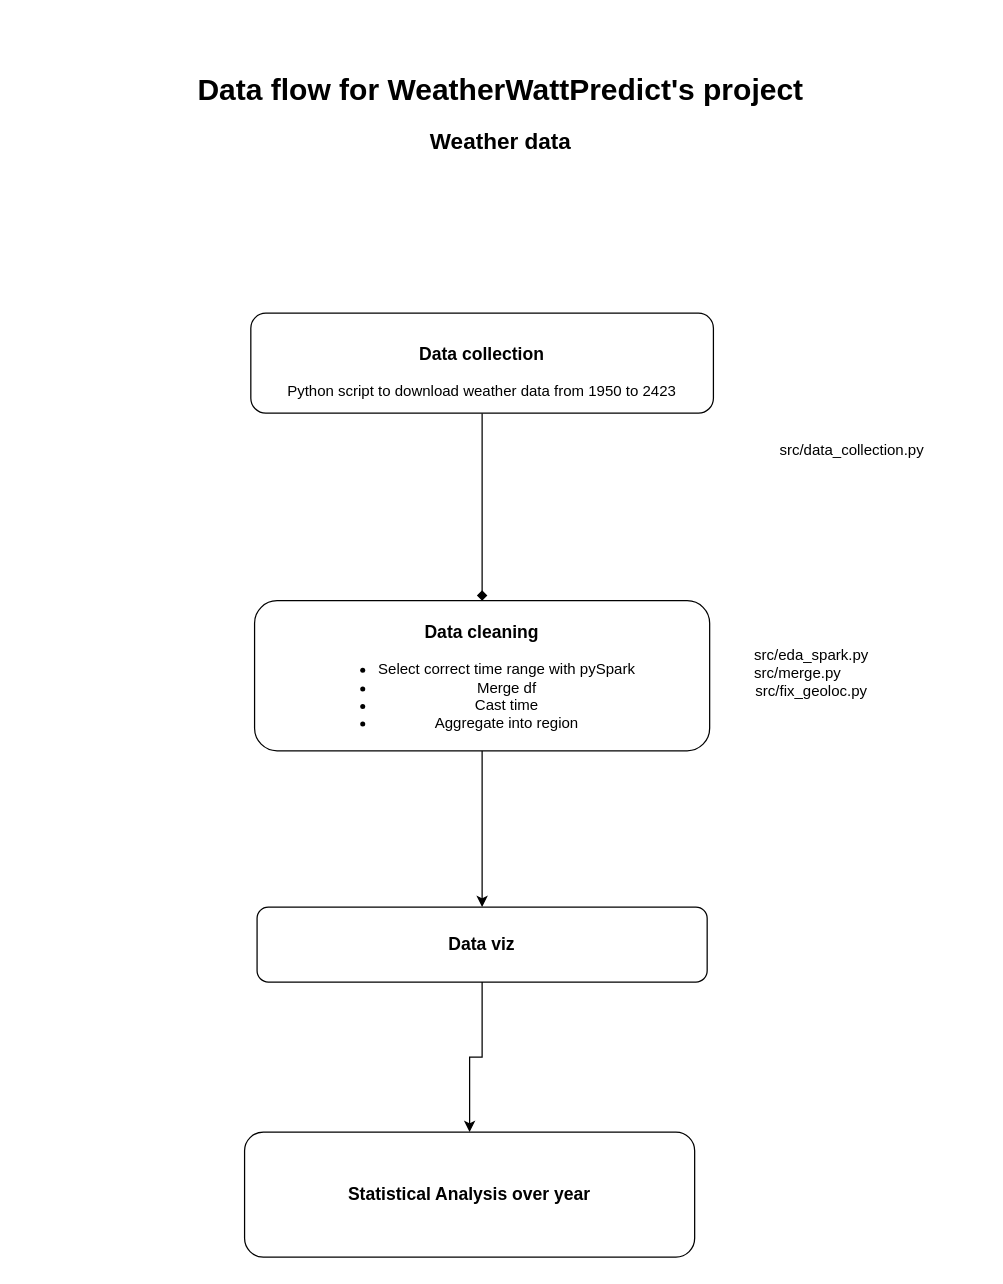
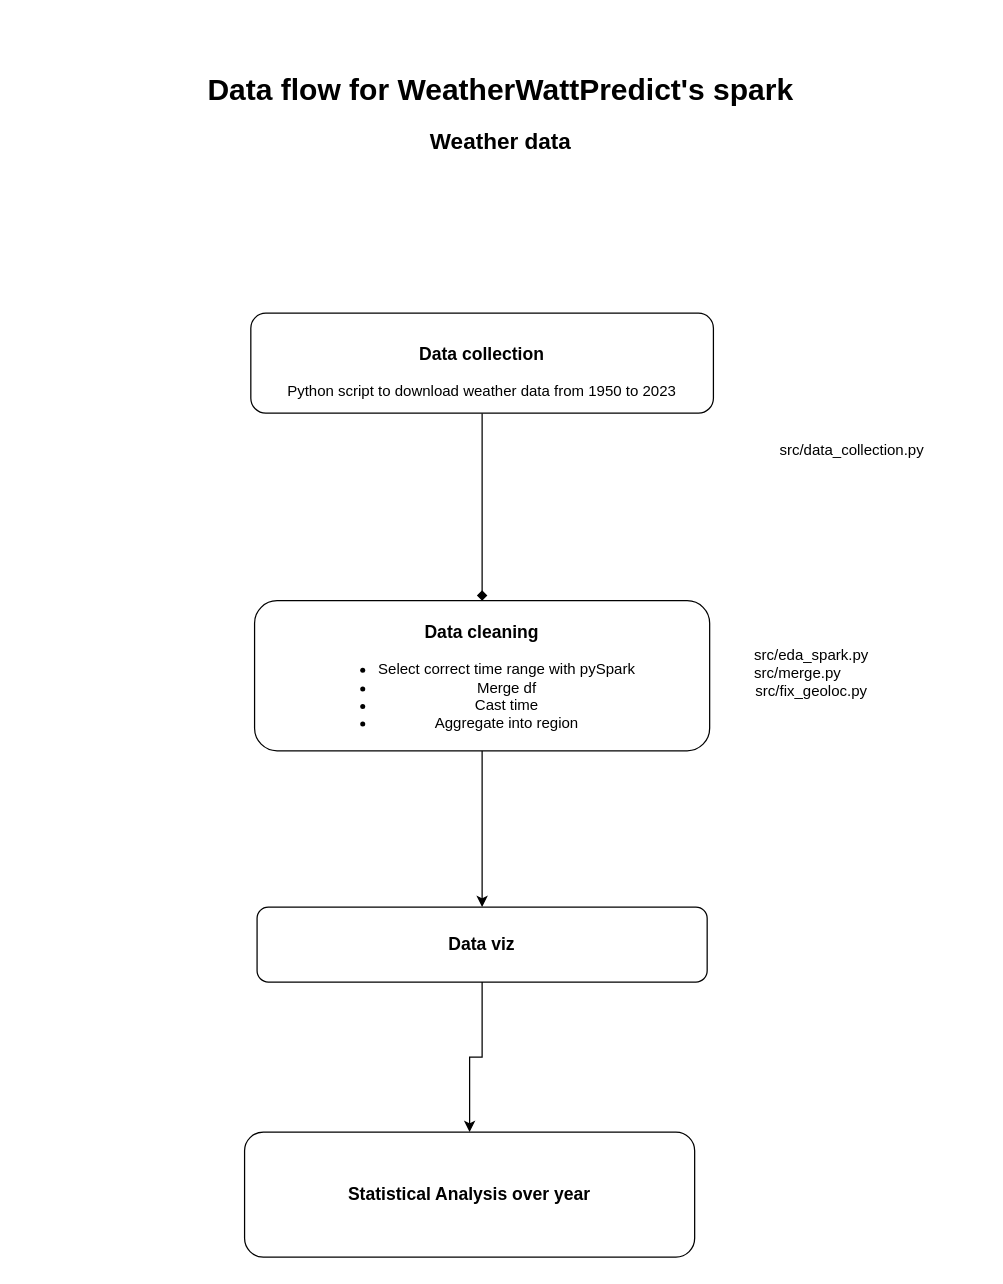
- <mxCell id="4" value="&lt;h1&gt;Data flow for&amp;nbsp;WeatherWattPredict's project&lt;/h1&gt;&lt;h2&gt;Weather data&lt;/h2&gt;" style="text;html=1;strokeColor=none;fillColor=none;align=center;verticalAlign=middle;whiteSpace=wrap;rounded=0;" vertex="1" parent="1"><mxGeometry x="20" y="20" width="760" height="140" as="geometry" /></mxCell>
+ <mxCell id="4" value="&lt;h1&gt;Data flow for&amp;nbsp;WeatherWattPredict's spark&lt;/h1&gt;&lt;h2&gt;Weather data&lt;/h2&gt;" style="text;html=1;strokeColor=none;fillColor=none;align=center;verticalAlign=middle;whiteSpace=wrap;rounded=0;" vertex="1" parent="1"><mxGeometry x="20" y="20" width="760" height="140" as="geometry" /></mxCell>
- <mxCell id="3" value="&lt;h3&gt;&lt;b&gt;Data collection&lt;/b&gt;&lt;/h3&gt;Python script to download weather data from 1950 to 2423" style="rounded=1;whiteSpace=wrap;html=1;fontSize=12;glass=0;strokeWidth=1;shadow=0;" parent="1" vertex="1"><mxGeometry x="200" y="250" width="370" height="80" as="geometry" /></mxCell>
+ <mxCell id="3" value="&lt;h3&gt;&lt;b&gt;Data collection&lt;/b&gt;&lt;/h3&gt;Python script to download weather data from 1950 to 2023" style="rounded=1;whiteSpace=wrap;html=1;fontSize=12;glass=0;strokeWidth=1;shadow=0;" parent="1" vertex="1"><mxGeometry x="200" y="250" width="370" height="80" as="geometry" /></mxCell>
